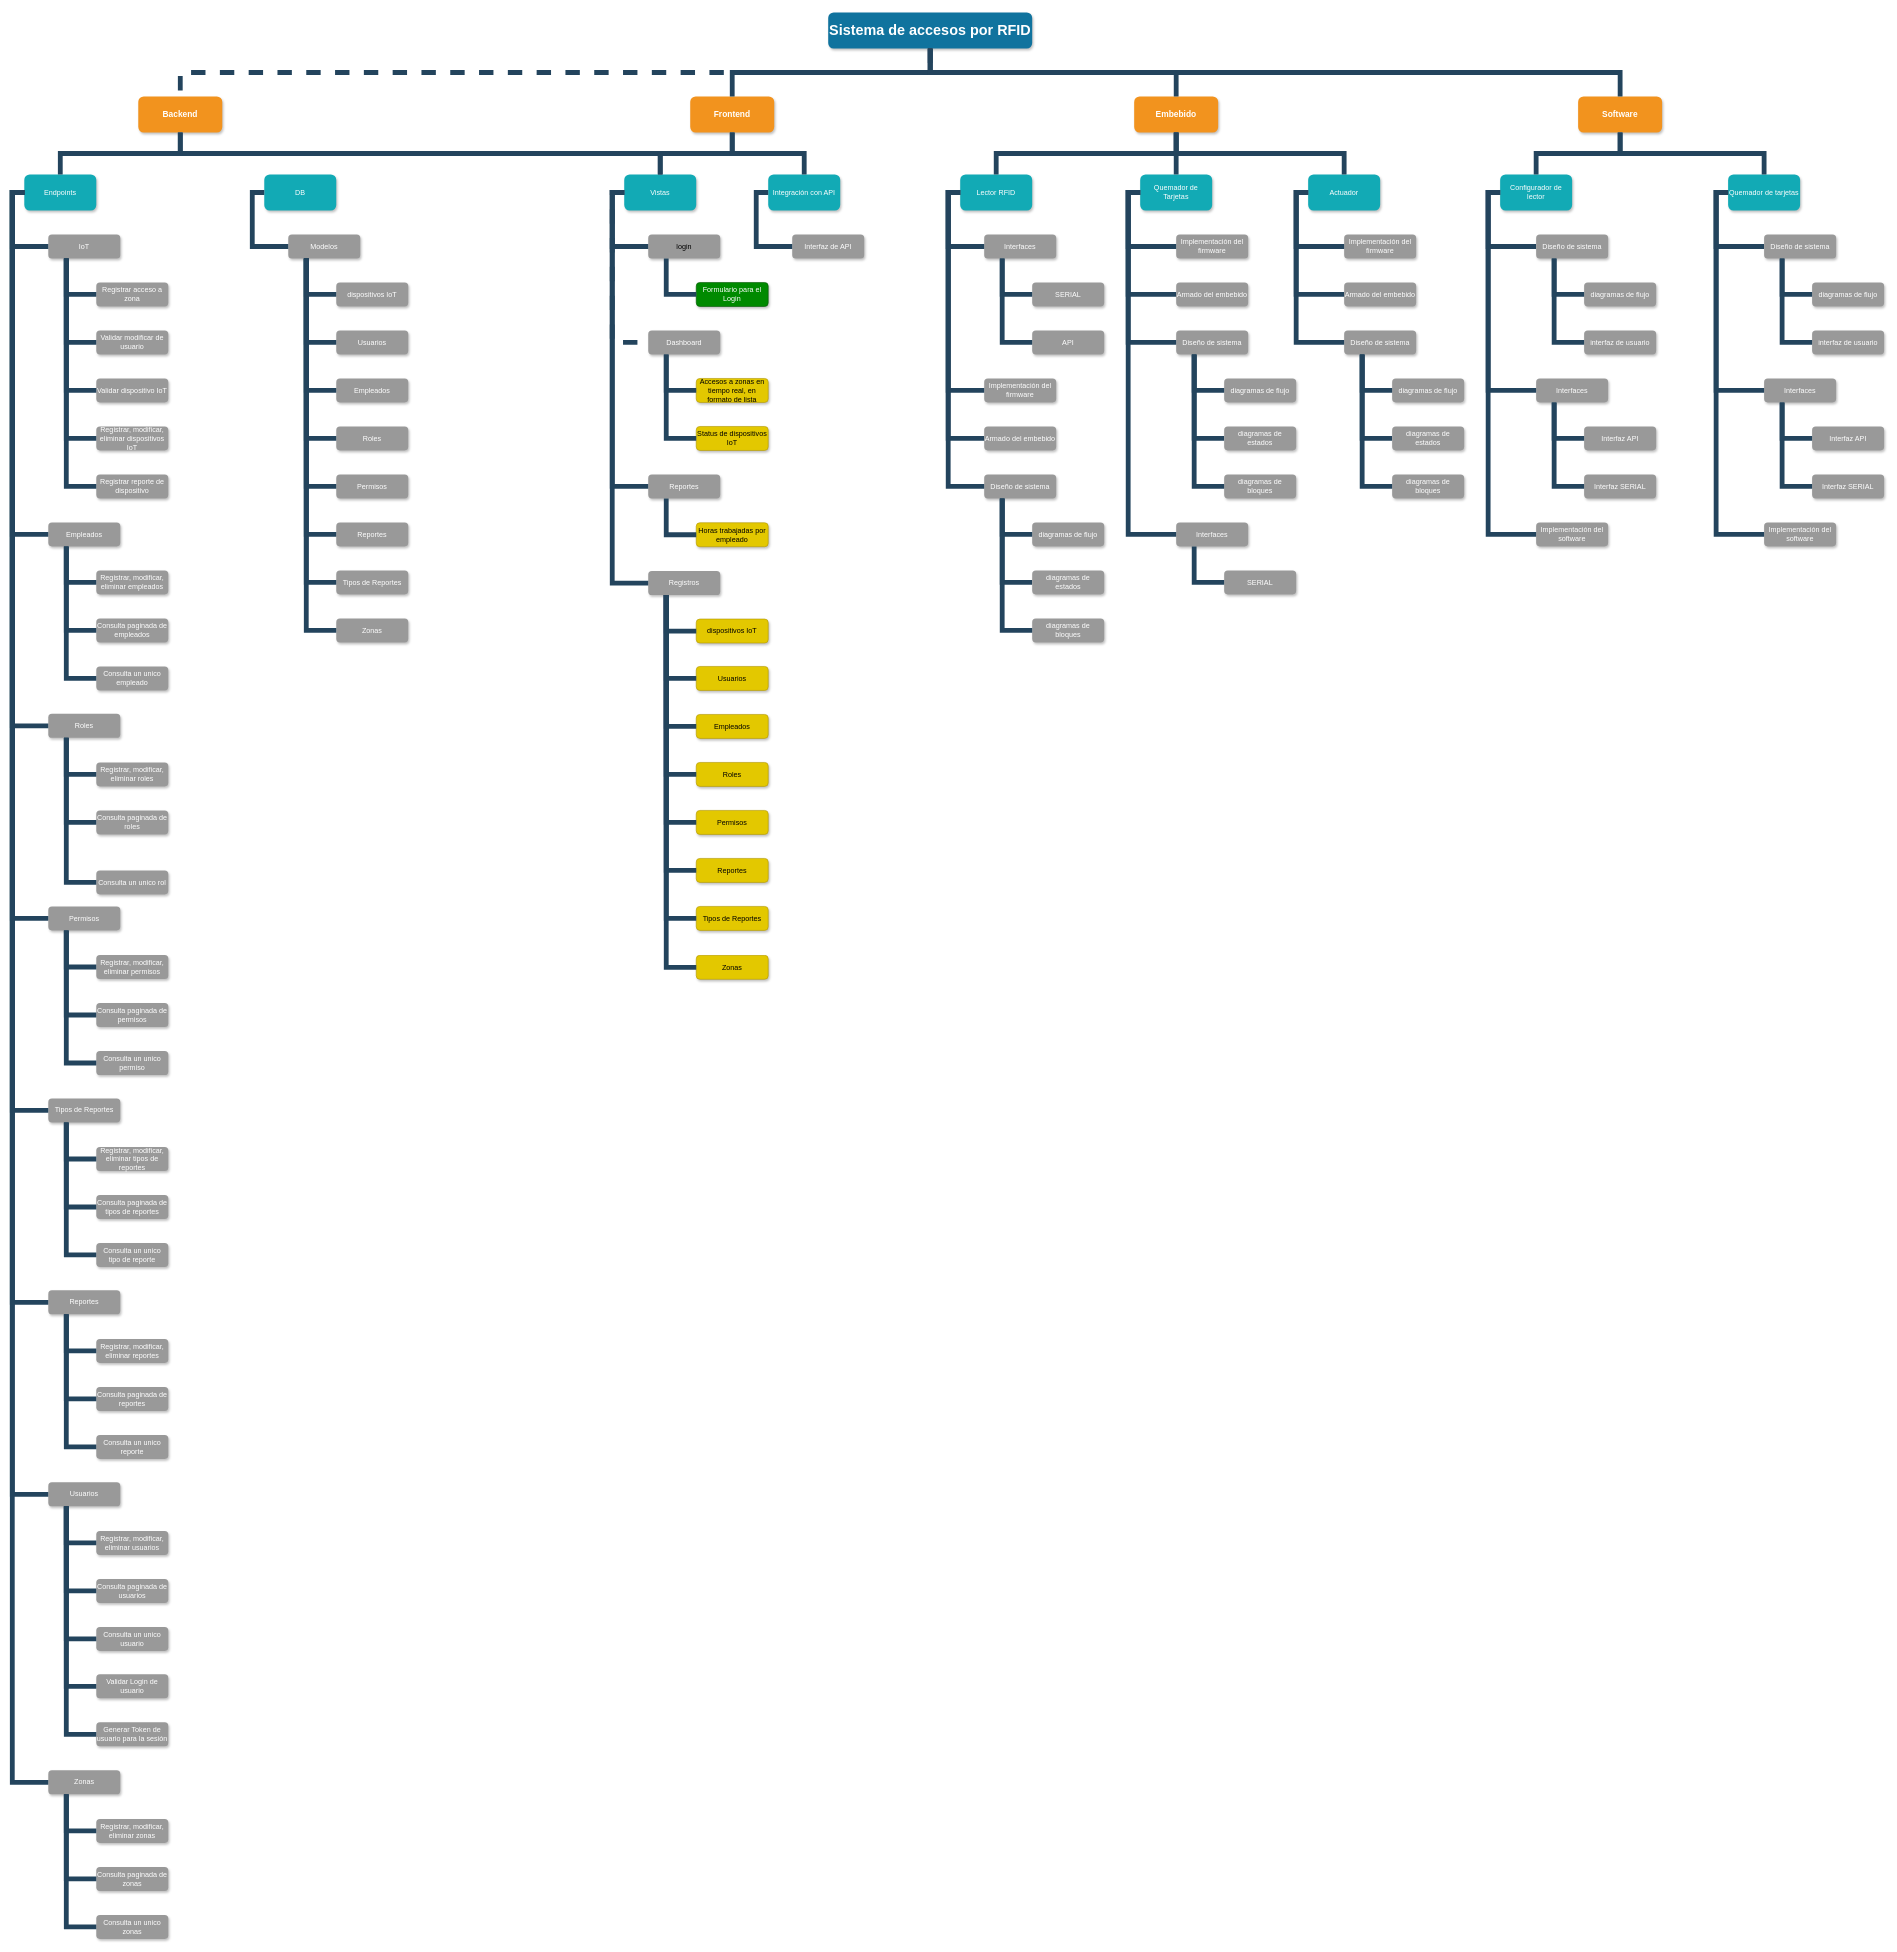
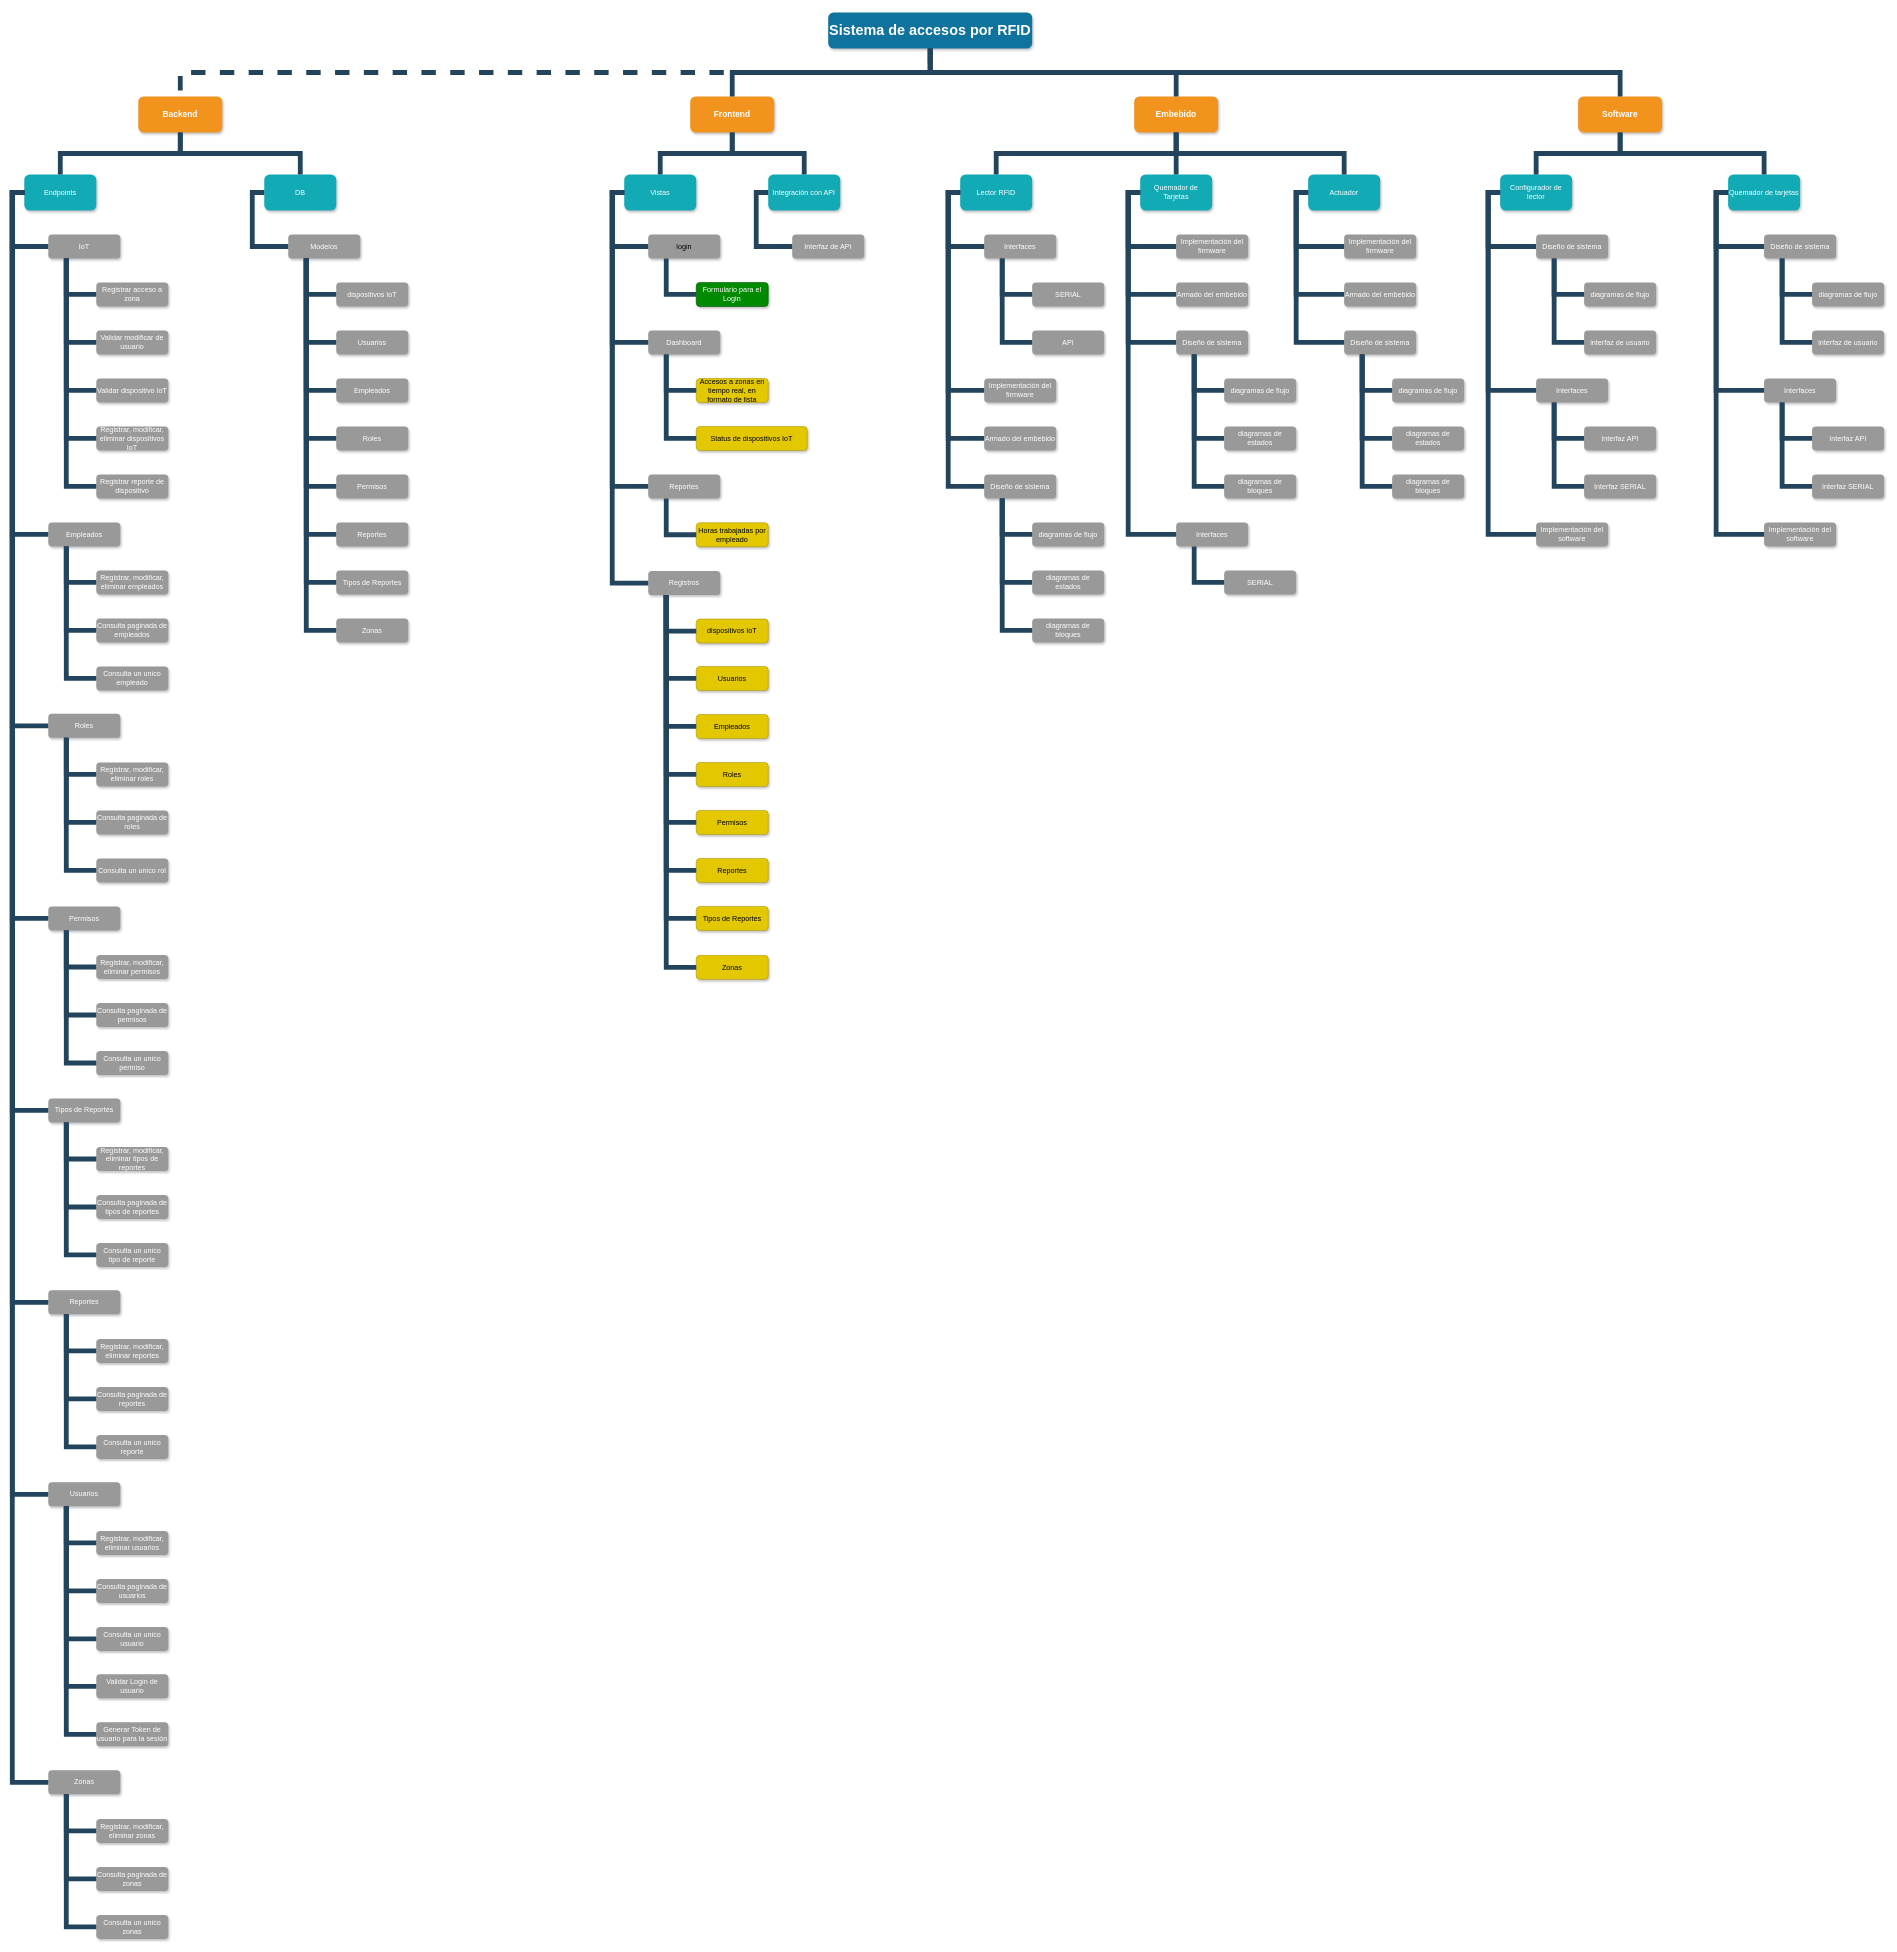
- <mxCell id="10" value="" style="edgeStyle=elbowEdgeStyle;elbow=vertical;rounded=0;fontColor=#000000;endArrow=none;endFill=0;strokeWidth=8;strokeColor=#23445D;" parent="1" source="3" target="8" edge="1"><mxGeometry width="100" height="100" relative="1" as="geometry"><mxPoint x="560" y="280" as="sourcePoint" /><mxPoint x="660" y="180" as="targetPoint" /></mxGeometry></mxCell>
+ <mxCell id="10" value="" style="edgeStyle=elbowEdgeStyle;elbow=vertical;rounded=0;fontColor=#000000;endArrow=none;endFill=0;strokeWidth=8;strokeColor=#23445D;" parent="1" source="3" target="7" edge="1"><mxGeometry width="100" height="100" relative="1" as="geometry"><mxPoint x="560" y="280" as="sourcePoint" /><mxPoint x="660" y="180" as="targetPoint" /></mxGeometry></mxCell>
- <mxCell id="115" value="" style="edgeStyle=elbowEdgeStyle;elbow=horizontal;rounded=0;fontColor=#000000;endArrow=none;endFill=0;strokeWidth=8;strokeColor=#23445D;exitX=0;exitY=0.5;exitDx=0;exitDy=0;entryX=0;entryY=0.5;entryDx=0;entryDy=0;dashed=1;" parent="1" source="8" target="112" edge="1"><mxGeometry width="100" height="100" relative="1" as="geometry"><mxPoint x="1050" y="330" as="sourcePoint" /><mxPoint x="1090" y="580" as="targetPoint" /><Array as="points"><mxPoint x="1020" y="490" /></Array></mxGeometry></mxCell>
+ <mxCell id="115" value="" style="edgeStyle=elbowEdgeStyle;elbow=horizontal;rounded=0;fontColor=#000000;endArrow=none;endFill=0;strokeWidth=8;strokeColor=#23445D;exitX=0;exitY=0.5;exitDx=0;exitDy=0;entryX=0;entryY=0.5;entryDx=0;entryDy=0;" parent="1" source="8" target="112" edge="1"><mxGeometry width="100" height="100" relative="1" as="geometry"><mxPoint x="1050" y="330" as="sourcePoint" /><mxPoint x="1090" y="580" as="targetPoint" /><Array as="points"><mxPoint x="1020" y="490" /></Array></mxGeometry></mxCell>
- <mxCell id="131" value="Status de dispositivos IoT" style="whiteSpace=wrap;rounded=1;fillColor=#e3c800;strokeColor=#B09500;shadow=1;fontColor=#000000;fontStyle=0" parent="1" vertex="1"><mxGeometry x="1160" y="710" width="120" height="40" as="geometry" /></mxCell>
+ <mxCell id="131" value="Status de dispositivos IoT" style="whiteSpace=wrap;rounded=1;fillColor=#e3c800;strokeColor=#B09500;shadow=1;fontColor=#000000;fontStyle=0" parent="1" vertex="1"><mxGeometry x="1160" y="710" width="185" height="40" as="geometry" /></mxCell>
- <mxCell id="62" value="Consulta un unico rol" style="whiteSpace=wrap;rounded=1;fillColor=#999999;strokeColor=none;shadow=1;fontColor=#FFFFFF;fontStyle=0" parent="1" vertex="1"><mxGeometry x="160" y="1450" width="120" height="40" as="geometry" /></mxCell>
+ <mxCell id="62" value="Consulta un unico rol" style="whiteSpace=wrap;rounded=1;fillColor=#999999;strokeColor=none;shadow=1;fontColor=#FFFFFF;fontStyle=0" parent="1" vertex="1"><mxGeometry x="160" y="1430" width="120" height="40" as="geometry" /></mxCell>
